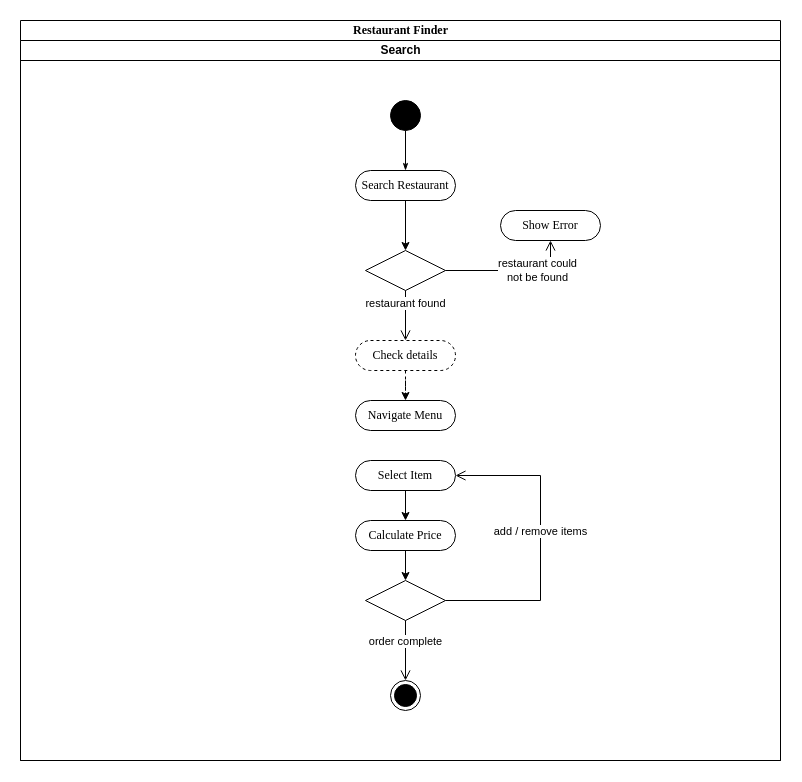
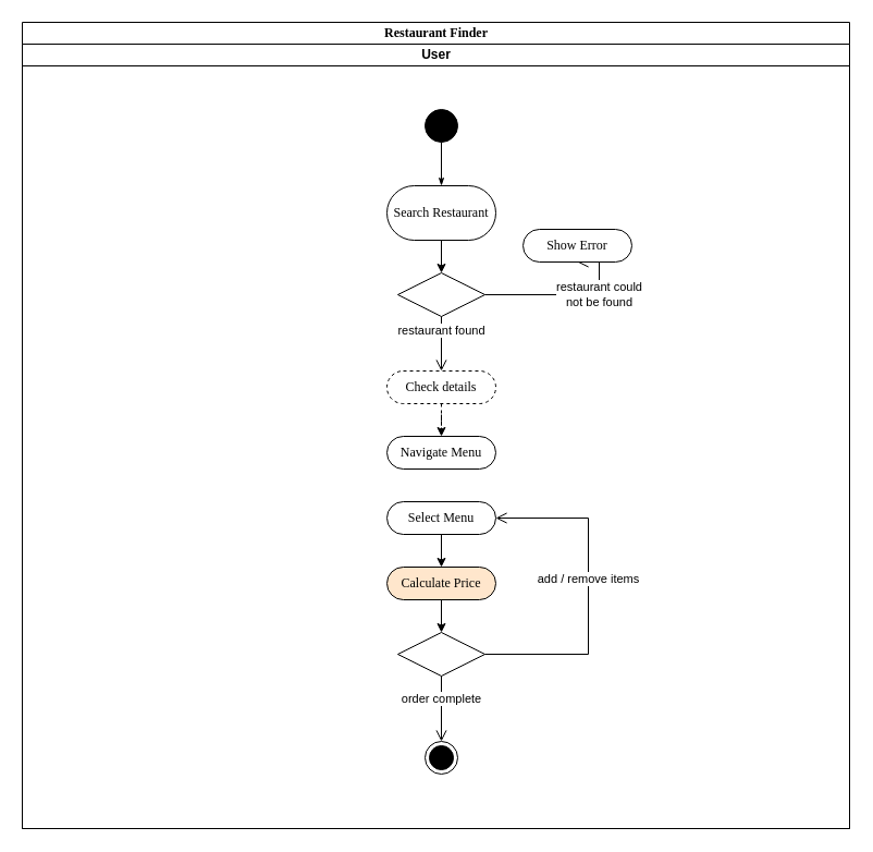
- <mxCell id="3" value="Search" style="swimlane;html=1;startSize=20;" parent="2" vertex="1"><mxGeometry y="20" width="760" height="720" as="geometry" /></mxCell>
+ <mxCell id="3" value="User" style="swimlane;html=1;startSize=20;" parent="2" vertex="1"><mxGeometry y="20" width="760" height="720" as="geometry" /></mxCell>
- <mxCell id="6" value="Search Restaurant" style="rounded=1;whiteSpace=wrap;html=1;shadow=0;comic=0;labelBackgroundColor=none;strokeWidth=1;fontFamily=Verdana;fontSize=12;align=center;arcSize=50;" parent="3" vertex="1"><mxGeometry x="335" y="130" width="100" height="30" as="geometry" /></mxCell>
+ <mxCell id="6" value="Search Restaurant" style="rounded=1;whiteSpace=wrap;html=1;shadow=0;comic=0;labelBackgroundColor=none;strokeWidth=1;fontFamily=Verdana;fontSize=12;align=center;arcSize=50;" parent="3" vertex="1"><mxGeometry x="335" y="130" width="100" height="50" as="geometry" /></mxCell>
- <mxCell id="11" value="Show Error" style="rounded=1;whiteSpace=wrap;html=1;shadow=0;comic=0;labelBackgroundColor=none;strokeWidth=1;fontFamily=Verdana;fontSize=12;align=center;arcSize=50;" vertex="1" parent="3"><mxGeometry x="480" y="170" width="100" height="30" as="geometry" /></mxCell>
+ <mxCell id="11" value="Show Error" style="rounded=1;whiteSpace=wrap;html=1;shadow=0;comic=0;labelBackgroundColor=none;strokeWidth=1;fontFamily=Verdana;fontSize=12;align=center;arcSize=50;" vertex="1" parent="3"><mxGeometry x="460" y="170" width="100" height="30" as="geometry" /></mxCell>
- <mxCell id="16" value="Select Item" style="rounded=1;whiteSpace=wrap;html=1;shadow=0;comic=0;labelBackgroundColor=none;strokeWidth=1;fontFamily=Verdana;fontSize=12;align=center;arcSize=50;" vertex="1" parent="3"><mxGeometry x="335" y="420" width="100" height="30" as="geometry" /></mxCell>
+ <mxCell id="16" value="Select Menu" style="rounded=1;whiteSpace=wrap;html=1;shadow=0;comic=0;labelBackgroundColor=none;strokeWidth=1;fontFamily=Verdana;fontSize=12;align=center;arcSize=50;" vertex="1" parent="3"><mxGeometry x="335" y="420" width="100" height="30" as="geometry" /></mxCell>
- <mxCell id="18" value="Calculate Price" style="rounded=1;whiteSpace=wrap;html=1;shadow=0;comic=0;labelBackgroundColor=none;strokeWidth=1;fontFamily=Verdana;fontSize=12;align=center;arcSize=50;" vertex="1" parent="3"><mxGeometry x="335" y="480" width="100" height="30" as="geometry" /></mxCell>
+ <mxCell id="18" value="Calculate Price" style="rounded=1;whiteSpace=wrap;html=1;shadow=0;comic=0;labelBackgroundColor=none;strokeWidth=1;fontFamily=Verdana;fontSize=12;align=center;arcSize=50;fillColor=#ffe6cc;" vertex="1" parent="3"><mxGeometry x="335" y="480" width="100" height="30" as="geometry" /></mxCell>
